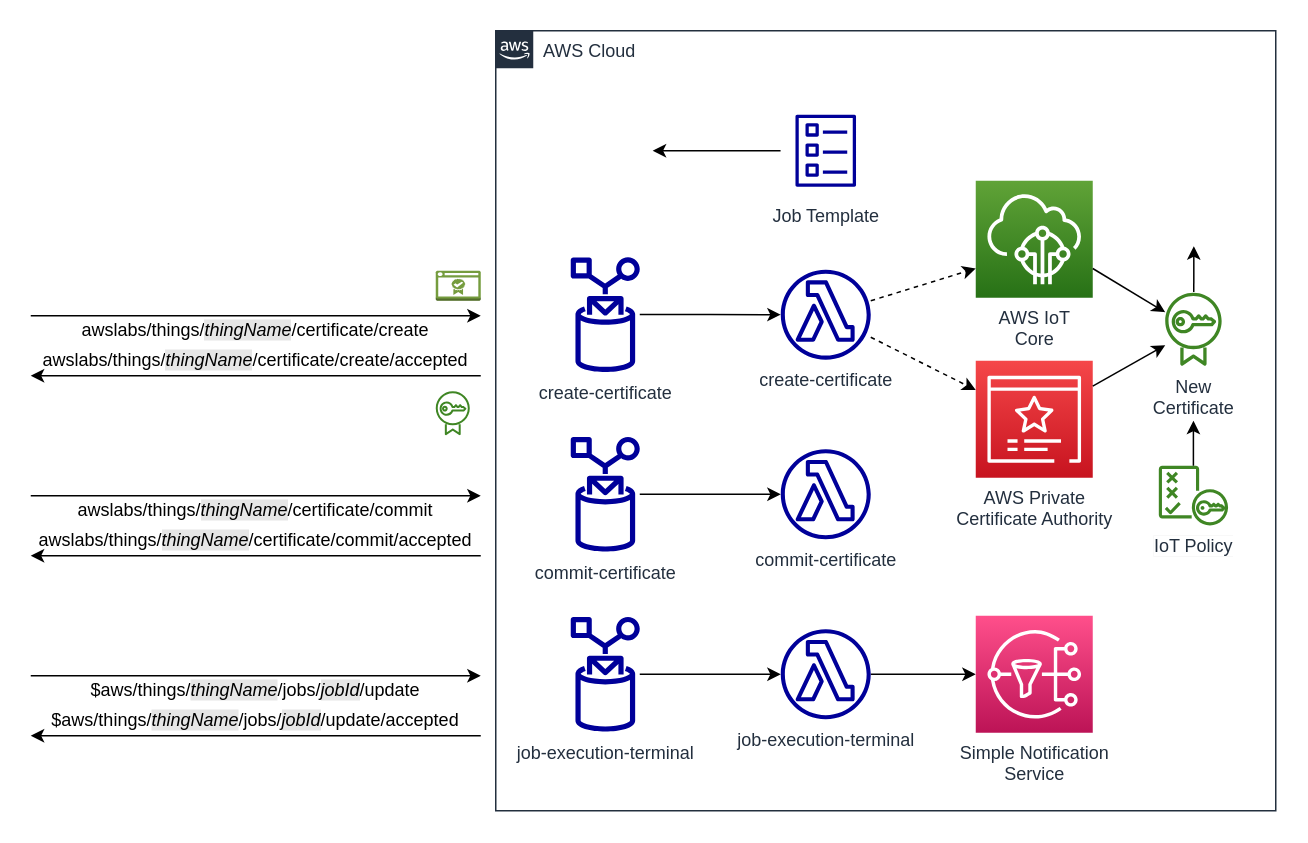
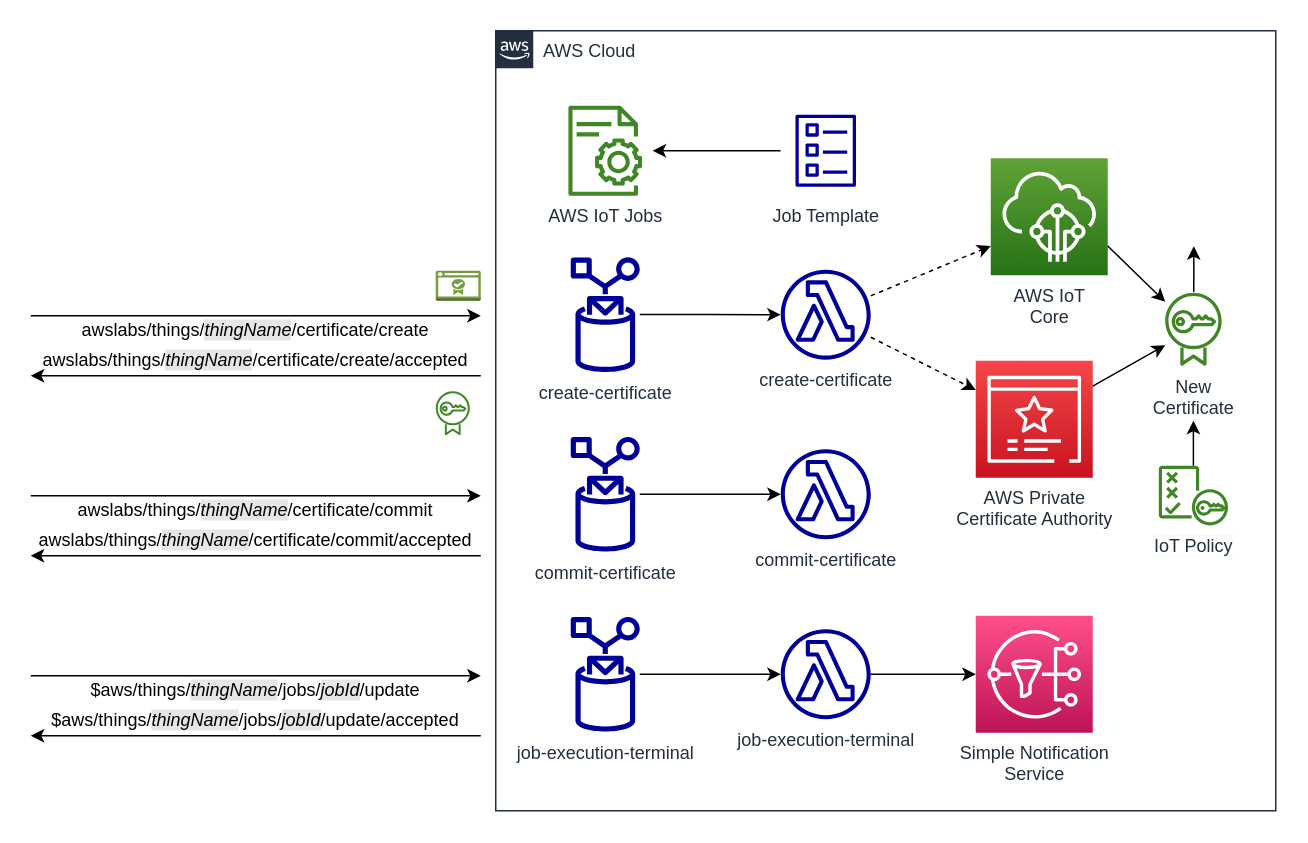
+ <mxCell id="24" value="AWS IoT Jobs" style="sketch=0;outlineConnect=0;fontColor=#232F3E;gradientColor=none;fillColor=#3F8624;strokeColor=none;dashed=0;verticalLabelPosition=bottom;verticalAlign=top;align=center;html=1;fontSize=12;fontStyle=0;aspect=fixed;pointerEvents=1;shape=mxgraph.aws4.iot_device_jobs_resource;labelBackgroundColor=#FFFFFF;" parent="2" vertex="1"><mxGeometry x="48.38" y="50" width="49.23" height="60" as="geometry" /></mxCell>
- <mxCell id="8" value="AWS IoT&lt;br&gt;Core" style="sketch=0;points=[[0,0,0],[0.25,0,0],[0.5,0,0],[0.75,0,0],[1,0,0],[0,1,0],[0.25,1,0],[0.5,1,0],[0.75,1,0],[1,1,0],[0,0.25,0],[0,0.5,0],[0,0.75,0],[1,0.25,0],[1,0.5,0],[1,0.75,0]];outlineConnect=0;fontColor=#232F3E;gradientColor=#60A337;gradientDirection=north;fillColor=#277116;strokeColor=#ffffff;dashed=0;verticalLabelPosition=bottom;verticalAlign=top;align=center;html=1;fontSize=12;fontStyle=0;aspect=fixed;shape=mxgraph.aws4.resourceIcon;resIcon=mxgraph.aws4.iot_core;" parent="2" vertex="1"><mxGeometry x="320" y="100" width="78" height="78" as="geometry" /></mxCell>
+ <mxCell id="8" value="AWS IoT&lt;br&gt;Core" style="sketch=0;points=[[0,0,0],[0.25,0,0],[0.5,0,0],[0.75,0,0],[1,0,0],[0,1,0],[0.25,1,0],[0.5,1,0],[0.75,1,0],[1,1,0],[0,0.25,0],[0,0.5,0],[0,0.75,0],[1,0.25,0],[1,0.5,0],[1,0.75,0]];outlineConnect=0;fontColor=#232F3E;gradientColor=#60A337;gradientDirection=north;fillColor=#277116;strokeColor=#ffffff;dashed=0;verticalLabelPosition=bottom;verticalAlign=top;align=center;html=1;fontSize=12;fontStyle=0;aspect=fixed;shape=mxgraph.aws4.resourceIcon;resIcon=mxgraph.aws4.iot_core;" parent="2" vertex="1"><mxGeometry x="330" y="85" width="78" height="78" as="geometry" /></mxCell>
